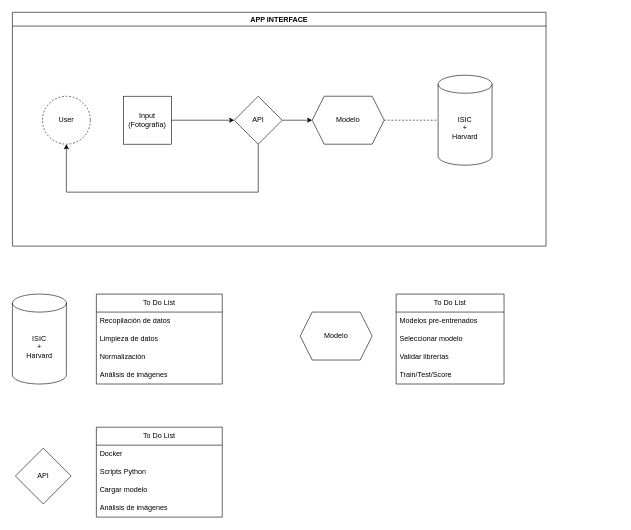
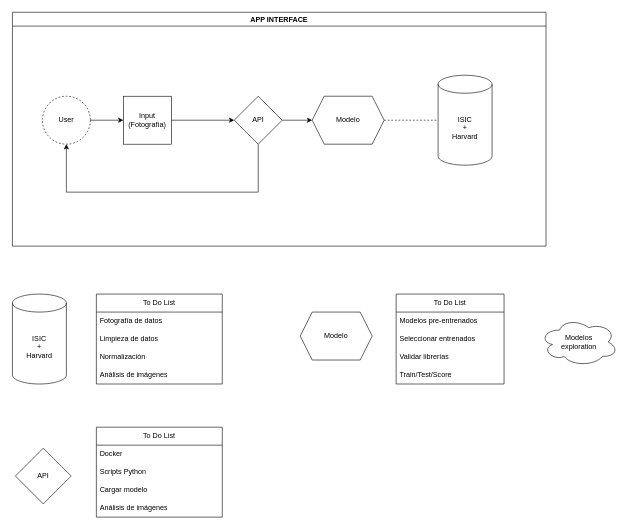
+ <mxCell id="6" value="" style="endArrow=classic;html=1;rounded=0;exitX=1;exitY=0.5;exitDx=0;exitDy=0;entryX=0;entryY=0.5;entryDx=0;entryDy=0;" edge="1" parent="1" source="2" target="3"><mxGeometry width="50" height="50" relative="1" as="geometry"><mxPoint x="600" y="430" as="sourcePoint" /><mxPoint x="650" y="380" as="targetPoint" /></mxGeometry></mxCell>
- <mxCell id="15" value="Recopilación de datos" style="text;strokeColor=none;fillColor=none;align=left;verticalAlign=middle;spacingLeft=4;spacingRight=4;overflow=hidden;points=[[0,0.5],[1,0.5]];portConstraint=eastwest;rotatable=0;whiteSpace=wrap;html=1;" vertex="1" parent="14"><mxGeometry y="30" width="210" height="30" as="geometry" /></mxCell>
+ <mxCell id="15" value="Fotografía de datos" style="text;strokeColor=none;fillColor=none;align=left;verticalAlign=middle;spacingLeft=4;spacingRight=4;overflow=hidden;points=[[0,0.5],[1,0.5]];portConstraint=eastwest;rotatable=0;whiteSpace=wrap;html=1;" vertex="1" parent="14"><mxGeometry y="30" width="210" height="30" as="geometry" /></mxCell>
- <mxCell id="22" value="Seleccionar modelo&amp;nbsp;" style="text;strokeColor=none;fillColor=none;align=left;verticalAlign=middle;spacingLeft=4;spacingRight=4;overflow=hidden;points=[[0,0.5],[1,0.5]];portConstraint=eastwest;rotatable=0;whiteSpace=wrap;html=1;" vertex="1" parent="20"><mxGeometry y="60" width="180" height="30" as="geometry" /></mxCell>
+ <mxCell id="22" value="Seleccionar entrenados&amp;nbsp;" style="text;strokeColor=none;fillColor=none;align=left;verticalAlign=middle;spacingLeft=4;spacingRight=4;overflow=hidden;points=[[0,0.5],[1,0.5]];portConstraint=eastwest;rotatable=0;whiteSpace=wrap;html=1;" vertex="1" parent="20"><mxGeometry y="60" width="180" height="30" as="geometry" /></mxCell>
+ <mxCell id="25" value="Modelos&lt;div&gt;exploration&lt;/div&gt;" style="ellipse;shape=cloud;whiteSpace=wrap;html=1;" vertex="1" parent="1"><mxGeometry x="900" y="530" width="130" height="80" as="geometry" /></mxCell>
